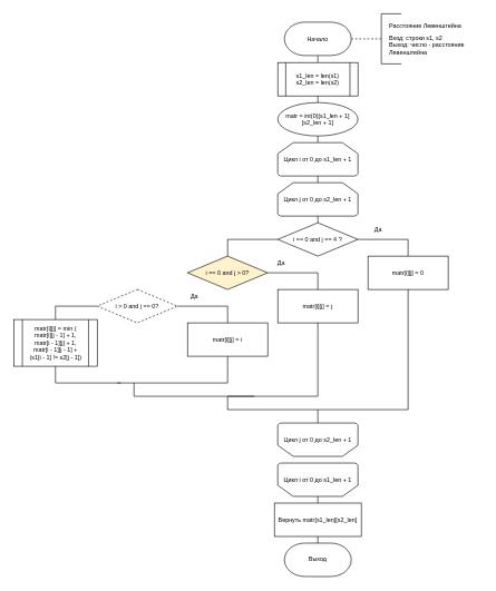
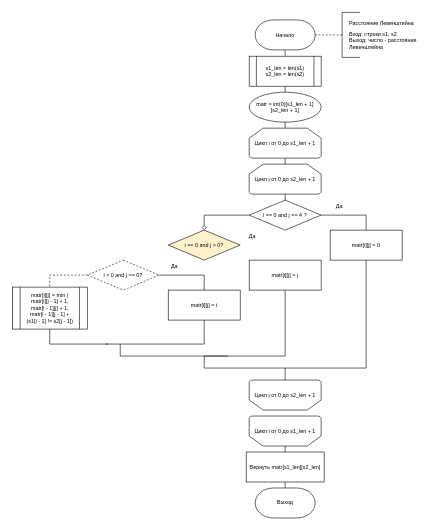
- <mxCell id="2" style="edgeStyle=orthogonalEdgeStyle;rounded=0;orthogonalLoop=1;jettySize=auto;html=1;entryX=0.5;entryY=0;entryDx=0;entryDy=0;endArrow=none;endFill=0;fontSize=9;" parent="1" source="3" target="4" edge="1"><mxGeometry relative="1" as="geometry" /></mxCell>
+ <mxCell id="2" style="edgeStyle=orthogonalEdgeStyle;rounded=0;orthogonalLoop=1;jettySize=auto;html=1;entryX=0.5;entryY=0;entryDx=0;entryDy=0;endArrow=diamond;endFill=0;fontSize=9;" parent="1" source="3" target="4" edge="1"><mxGeometry relative="1" as="geometry" /></mxCell>
- <mxCell id="16" style="edgeStyle=orthogonalEdgeStyle;rounded=0;orthogonalLoop=1;jettySize=auto;html=1;entryX=1;entryY=0.5;entryDx=0;entryDy=0;endArrow=none;endFill=0;exitX=0.5;exitY=0;exitDx=0;exitDy=0;fontSize=9;" parent="1" source="6" target="4" edge="1"><mxGeometry relative="1" as="geometry"><mxPoint x="455" y="398" as="sourcePoint" /><mxPoint x="380" y="423" as="targetPoint" /></mxGeometry></mxCell>
- <mxCell id="14" style="edgeStyle=orthogonalEdgeStyle;rounded=0;orthogonalLoop=1;jettySize=auto;html=1;entryX=0.5;entryY=0;entryDx=0;entryDy=0;endArrow=none;endFill=0;exitX=0;exitY=0.5;exitDx=0;exitDy=0;fontSize=9;" parent="1" source="7" target="10" edge="1"><mxGeometry relative="1" as="geometry"><mxPoint x="435" y="378" as="sourcePoint" /><mxPoint x="360" y="403" as="targetPoint" /></mxGeometry></mxCell>
+ <mxCell id="14" style="edgeStyle=orthogonalEdgeStyle;rounded=0;orthogonalLoop=1;jettySize=auto;html=1;entryX=0.5;entryY=0;entryDx=0;entryDy=0;endArrow=none;endFill=0;exitX=0;exitY=0.5;exitDx=0;exitDy=0;fontSize=9;dashed=1;" parent="1" source="7" target="10" edge="1"><mxGeometry relative="1" as="geometry"><mxPoint x="435" y="378" as="sourcePoint" /><mxPoint x="360" y="403" as="targetPoint" /></mxGeometry></mxCell>
